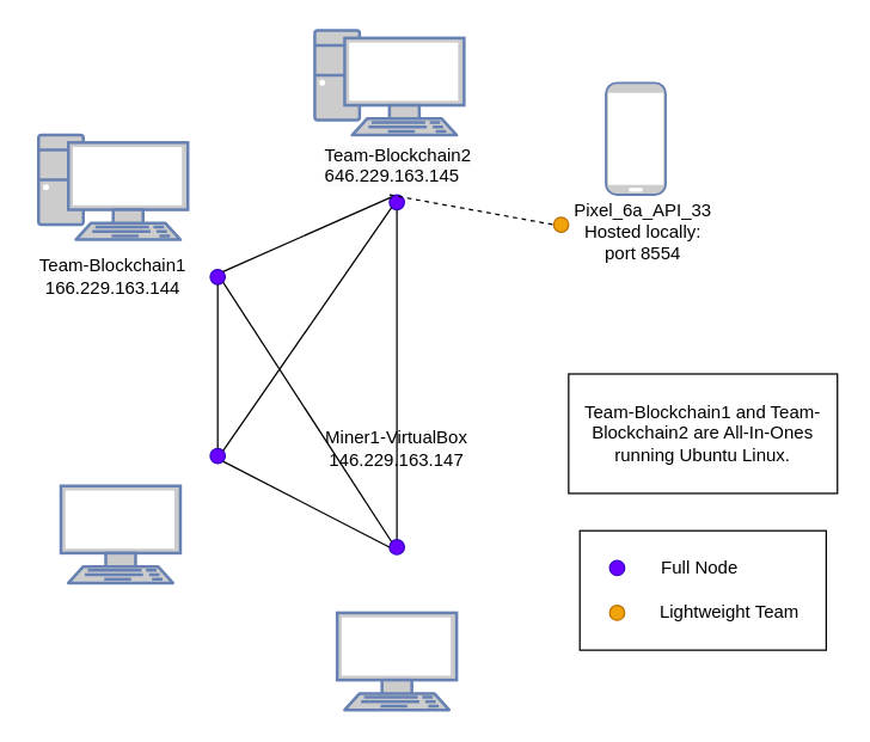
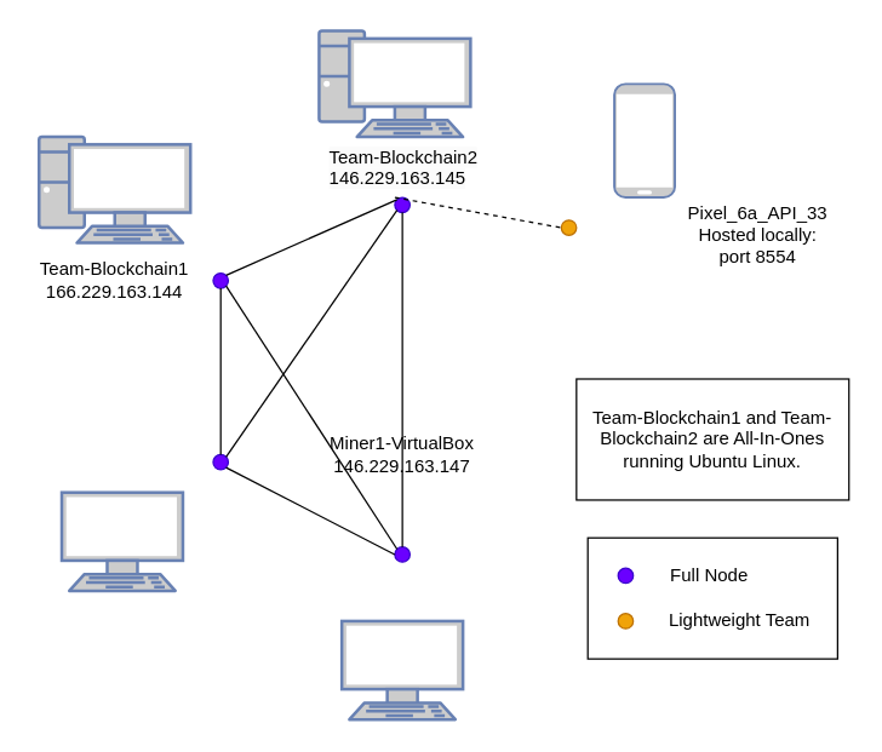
- <mxCell id="6" value="&lt;span style=&quot;color: rgb(0, 0, 0); font-family: Helvetica; font-size: 12px; font-style: normal; font-variant-ligatures: normal; font-variant-caps: normal; font-weight: 400; letter-spacing: normal; orphans: 2; text-align: center; text-indent: 0px; text-transform: none; widows: 2; word-spacing: 0px; -webkit-text-stroke-width: 0px; background-color: rgb(251, 251, 251); text-decoration-thickness: initial; text-decoration-style: initial; text-decoration-color: initial; float: none; display: inline !important;&quot;&gt;Team-Blockchain2&lt;br&gt;646.229.163.145&lt;br&gt;&lt;/span&gt;" style="text;whiteSpace=wrap;html=1;" vertex="1" parent="1"><mxGeometry x="215" y="90" width="130" height="40" as="geometry" /></mxCell>
+ <mxCell id="6" value="&lt;span style=&quot;color: rgb(0, 0, 0); font-family: Helvetica; font-size: 12px; font-style: normal; font-variant-ligatures: normal; font-variant-caps: normal; font-weight: 400; letter-spacing: normal; orphans: 2; text-align: center; text-indent: 0px; text-transform: none; widows: 2; word-spacing: 0px; -webkit-text-stroke-width: 0px; background-color: rgb(251, 251, 251); text-decoration-thickness: initial; text-decoration-style: initial; text-decoration-color: initial; float: none; display: inline !important;&quot;&gt;Team-Blockchain2&lt;br&gt;146.229.163.145&lt;br&gt;&lt;/span&gt;" style="text;whiteSpace=wrap;html=1;" vertex="1" parent="1"><mxGeometry x="215" y="90" width="130" height="40" as="geometry" /></mxCell>
- <mxCell id="16" value="Pixel_6a_API_33&lt;br&gt;Hosted locally: port 8554" style="text;html=1;strokeColor=none;fillColor=none;align=center;verticalAlign=middle;whiteSpace=wrap;rounded=0;" vertex="1" parent="1"><mxGeometry x="380" y="140" width="100" height="30" as="geometry" /></mxCell>
+ <mxCell id="16" value="Pixel_6a_API_33&lt;br&gt;Hosted locally: port 8554" style="text;html=1;strokeColor=none;fillColor=none;align=center;verticalAlign=middle;whiteSpace=wrap;rounded=0;" vertex="1" parent="1"><mxGeometry x="450" y="140" width="100" height="30" as="geometry" /></mxCell>
